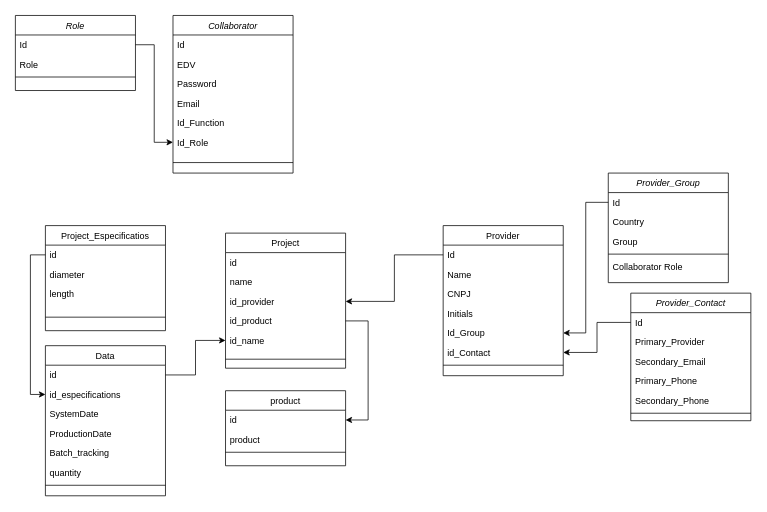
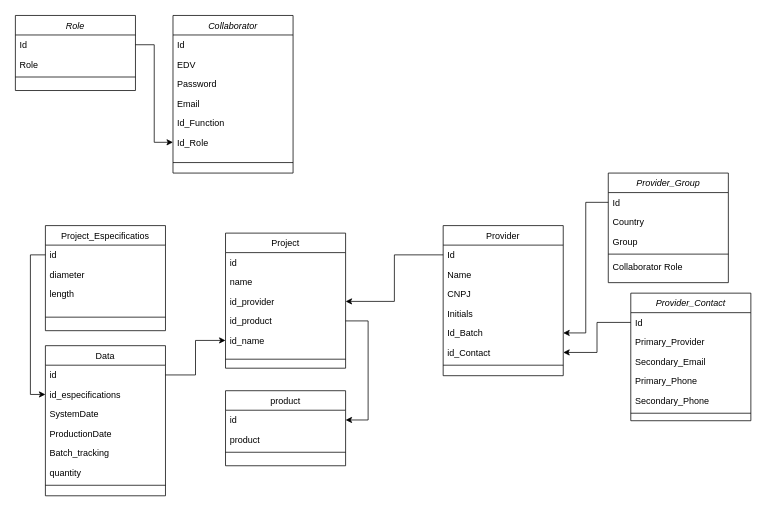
- <mxCell id="22" value="Id_Group" style="text;align=left;verticalAlign=top;spacingLeft=4;spacingRight=4;overflow=hidden;rotatable=0;points=[[0,0.5],[1,0.5]];portConstraint=eastwest;rounded=0;shadow=0;html=0;" parent="17" vertex="1"><mxGeometry y="130" width="160" height="26" as="geometry" /></mxCell>
+ <mxCell id="22" value="Id_Batch" style="text;align=left;verticalAlign=top;spacingLeft=4;spacingRight=4;overflow=hidden;rotatable=0;points=[[0,0.5],[1,0.5]];portConstraint=eastwest;rounded=0;shadow=0;html=0;" parent="17" vertex="1"><mxGeometry y="130" width="160" height="26" as="geometry" /></mxCell>
